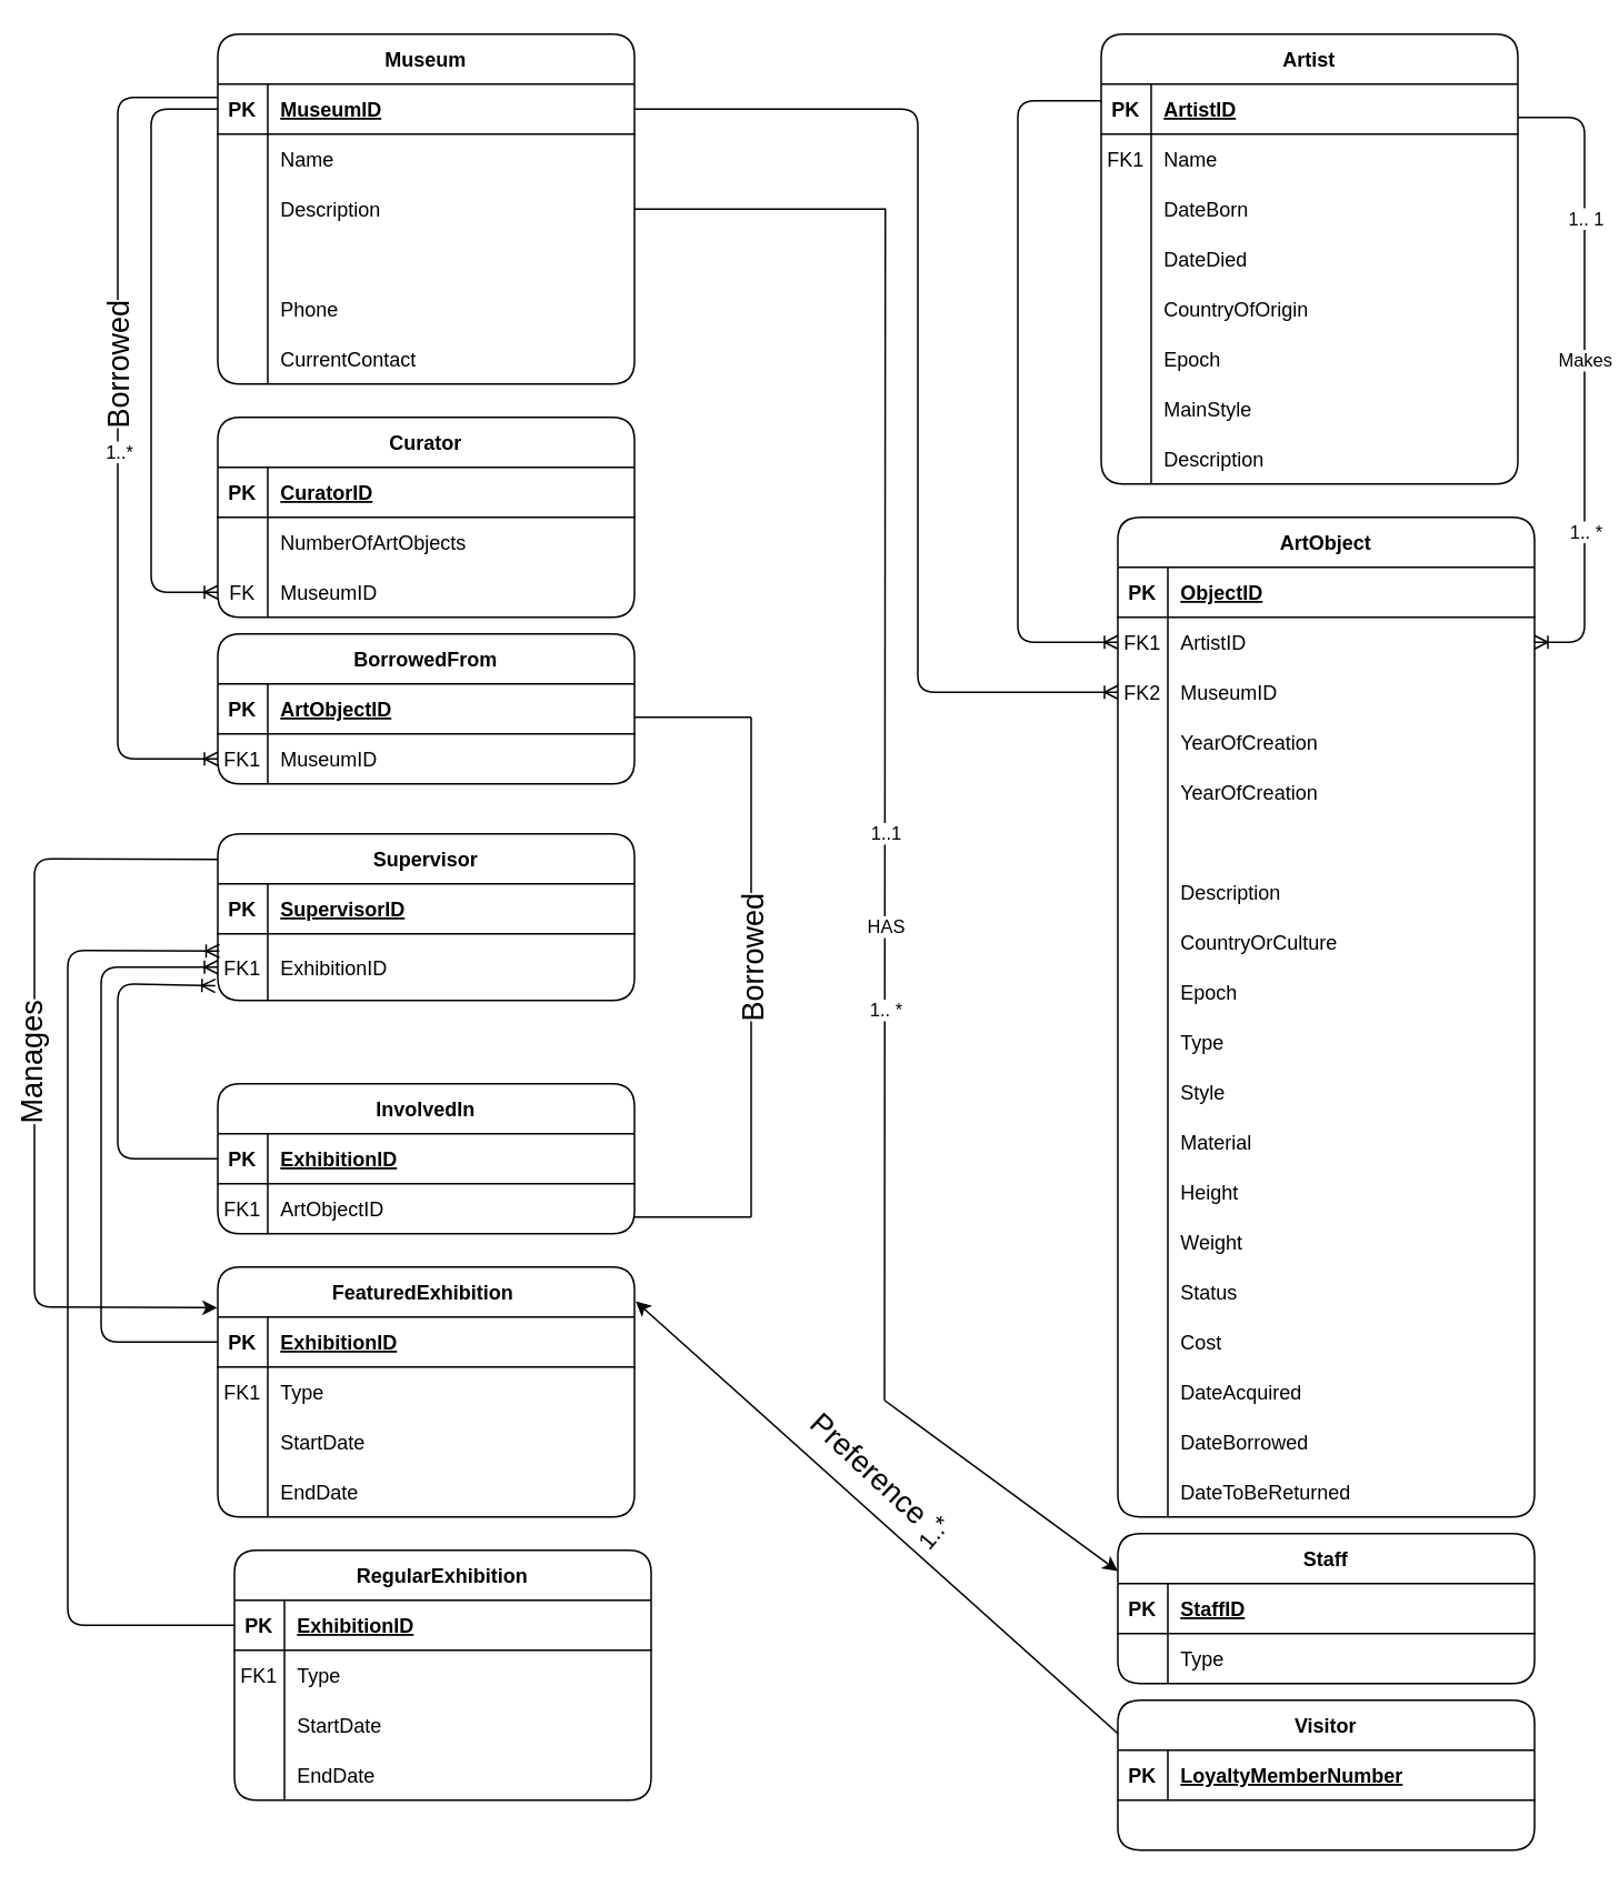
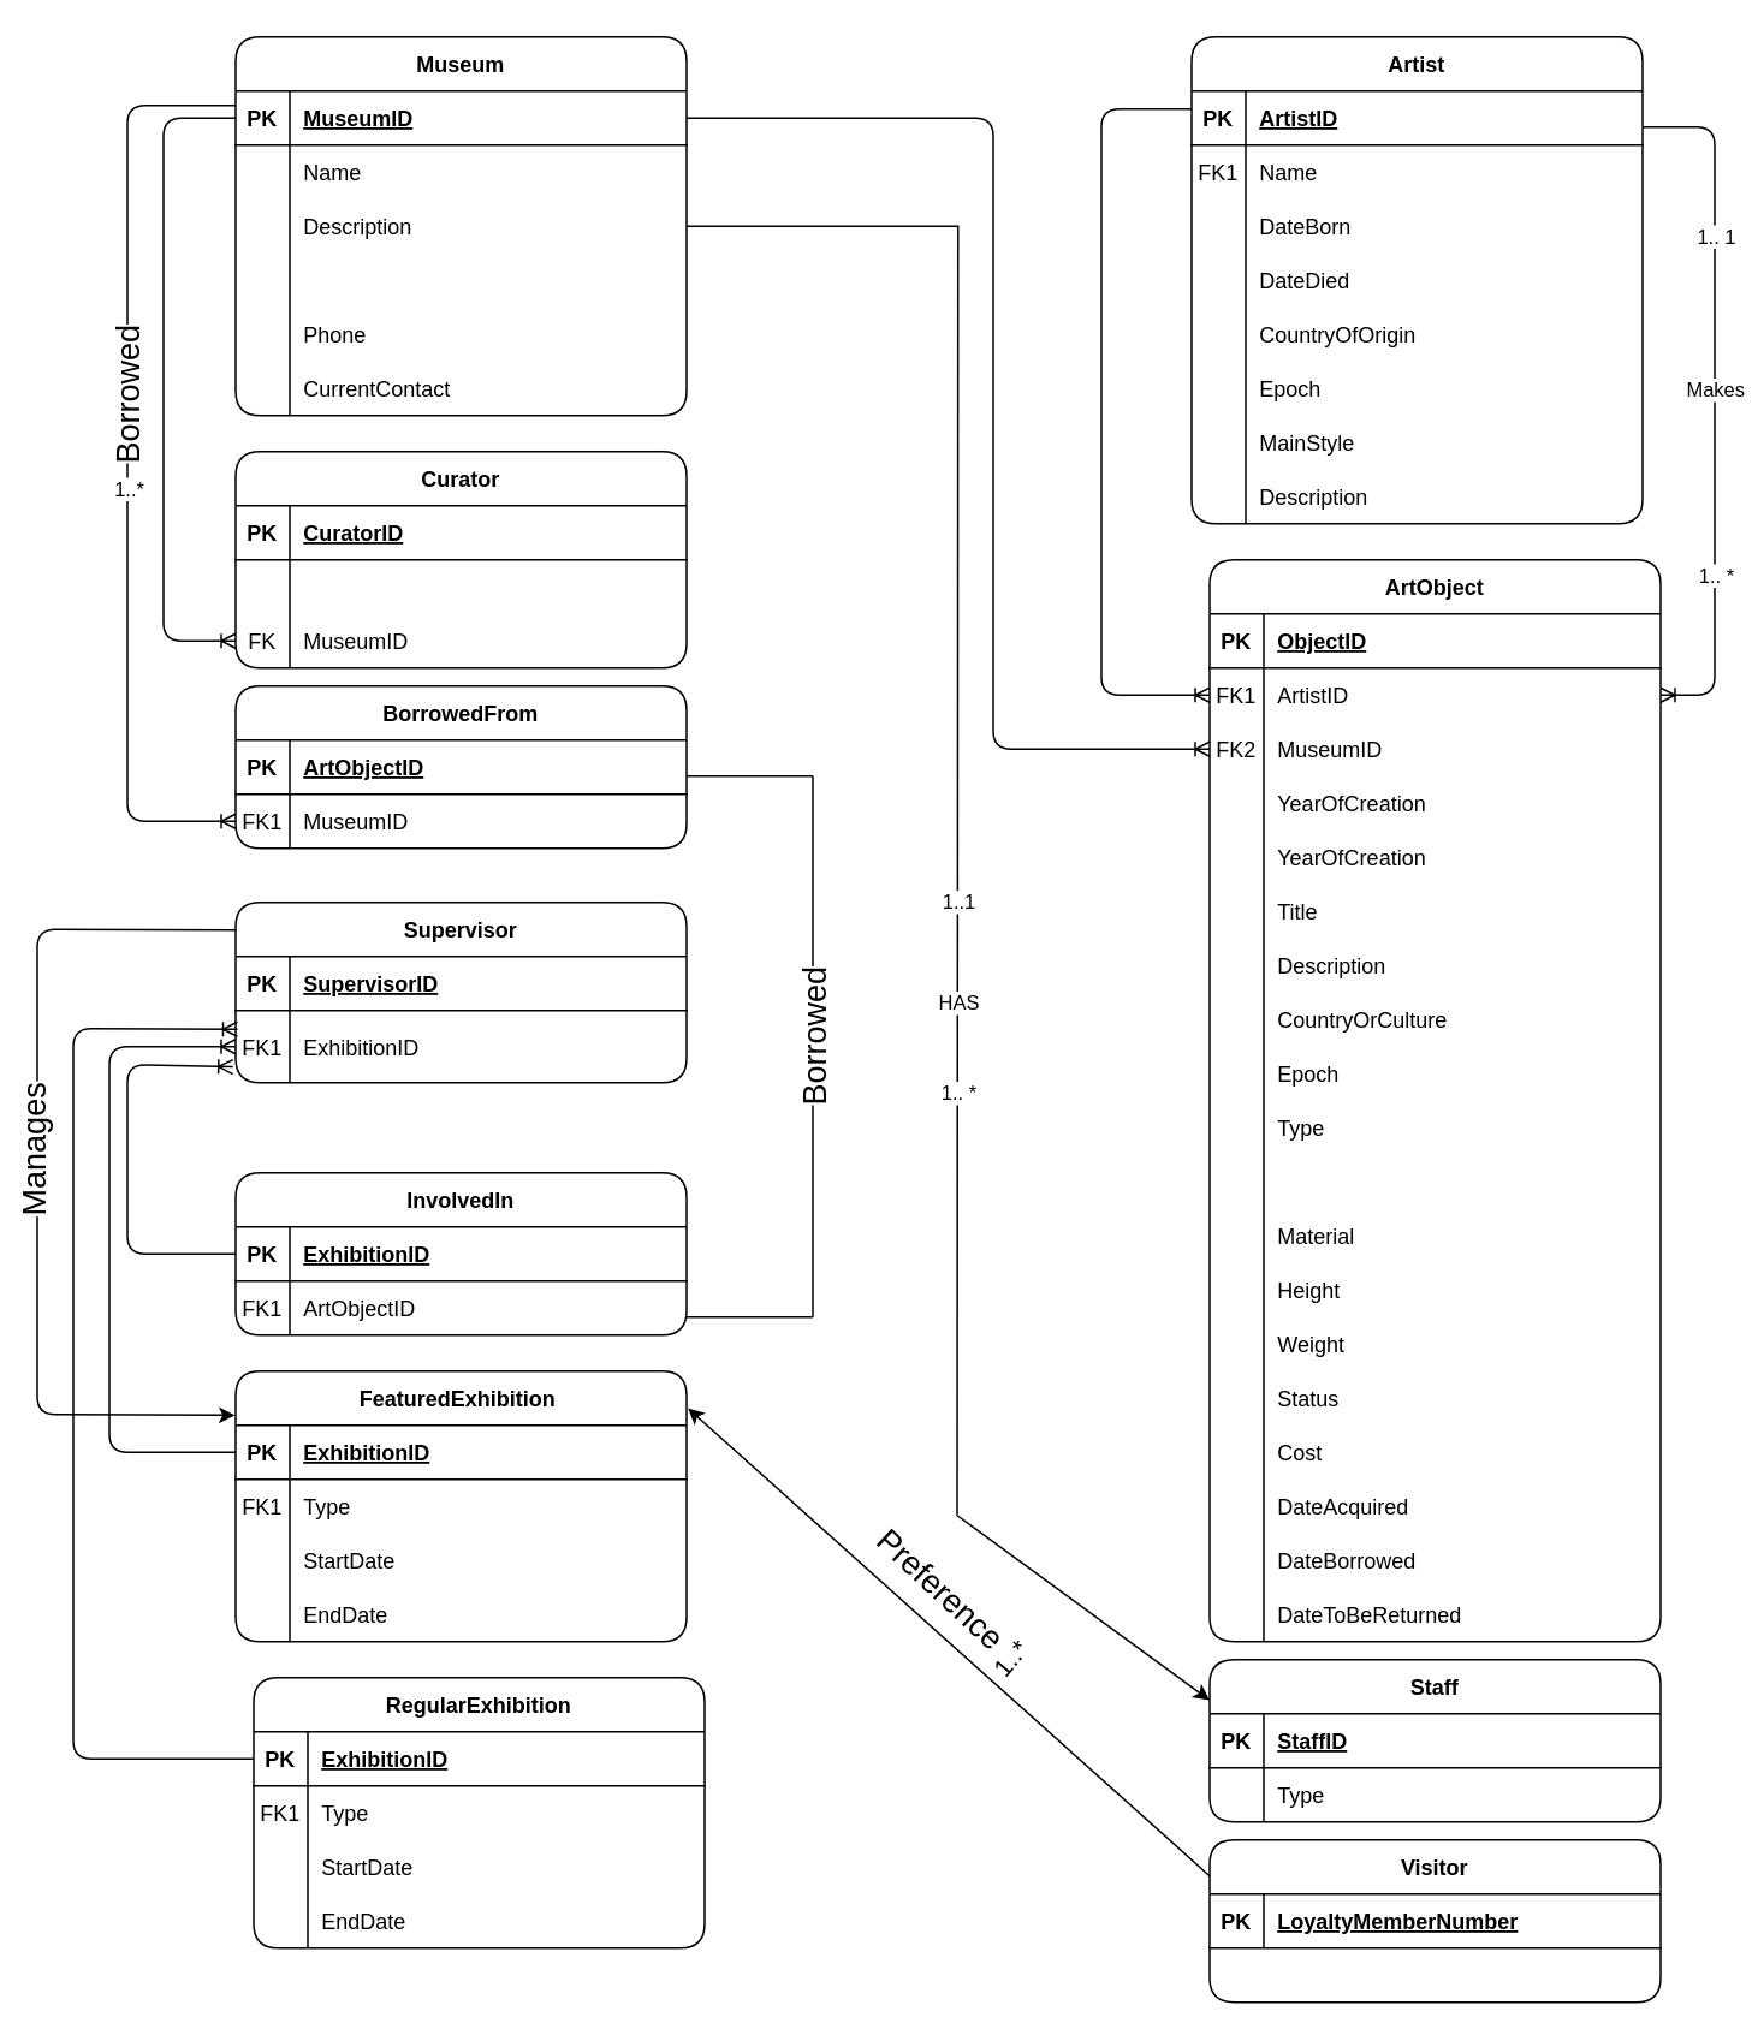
- <mxCell id="109" value="NumberOfArtObjects" style="shape=partialRectangle;overflow=hidden;connectable=0;fillColor=none;top=0;left=0;bottom=0;right=0;align=left;spacingLeft=6;rounded=1;" parent="107" vertex="1"><mxGeometry x="30" width="220" height="30" as="geometry"><mxRectangle width="220" height="30" as="alternateBounds" /></mxGeometry></mxCell>
+ <mxCell id="45" value="Title " style="shape=partialRectangle;overflow=hidden;connectable=0;fillColor=none;top=0;left=0;bottom=0;right=0;align=left;spacingLeft=6;rounded=1;" parent="43" vertex="1"><mxGeometry x="30" width="220" height="30" as="geometry"><mxRectangle width="220" height="30" as="alternateBounds" /></mxGeometry></mxCell>
- <mxCell id="60" value="Style" style="shape=partialRectangle;overflow=hidden;connectable=0;fillColor=none;top=0;left=0;bottom=0;right=0;align=left;spacingLeft=6;rounded=1;" parent="58" vertex="1"><mxGeometry x="30" width="220" height="30" as="geometry"><mxRectangle width="220" height="30" as="alternateBounds" /></mxGeometry></mxCell>
